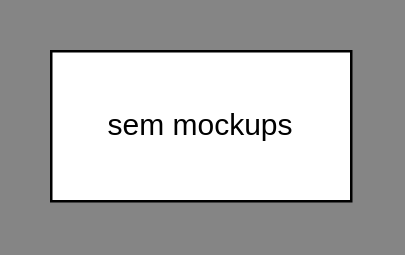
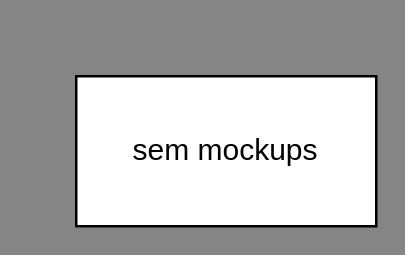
- <mxCell id="2" value="sem mockups" style="rounded=0;whiteSpace=wrap;html=1;fillColor=#FFFFFF;fontColor=#000000;" vertex="1" parent="1"><mxGeometry x="20" y="20" width="120" height="60" as="geometry" /></mxCell>
+ <mxCell id="2" value="sem mockups" style="rounded=0;whiteSpace=wrap;html=1;fillColor=#FFFFFF;fontColor=#000000;" vertex="1" parent="1"><mxGeometry x="30" y="30" width="120" height="60" as="geometry" /></mxCell>
